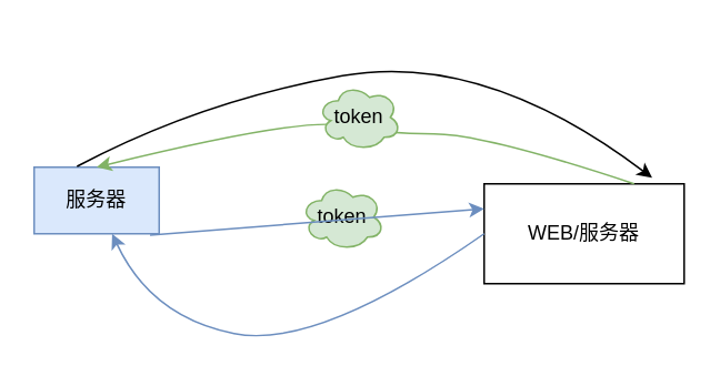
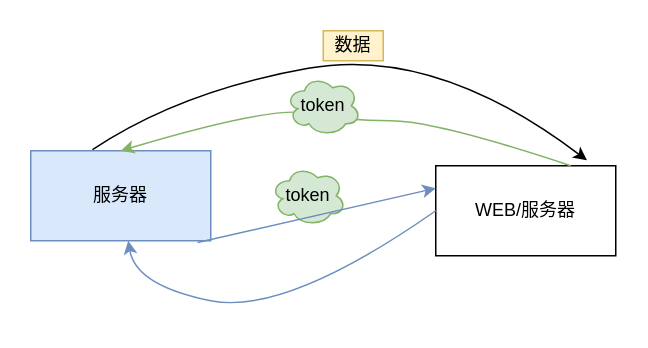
+ <mxCell id="10" value="数据" style="text;html=1;strokeColor=#d6b656;fillColor=#fff2cc;align=center;verticalAlign=middle;whiteSpace=wrap;rounded=0;" vertex="1" parent="1"><mxGeometry x="215" y="20" width="40" height="20" as="geometry" /></mxCell>
- <mxCell id="2" value="服务器" style="rounded=0;whiteSpace=wrap;html=1;fillColor=#dae8fc;strokeColor=#6c8ebf;" vertex="1" parent="1"><mxGeometry x="20" y="100" width="75" height="40" as="geometry" /></mxCell>
+ <mxCell id="2" value="服务器" style="rounded=0;whiteSpace=wrap;html=1;fillColor=#dae8fc;strokeColor=#6c8ebf;" vertex="1" parent="1"><mxGeometry x="20" y="100" width="120" height="60" as="geometry" /></mxCell>
